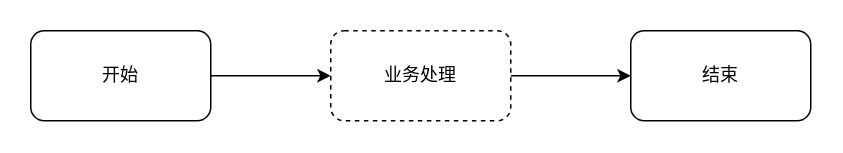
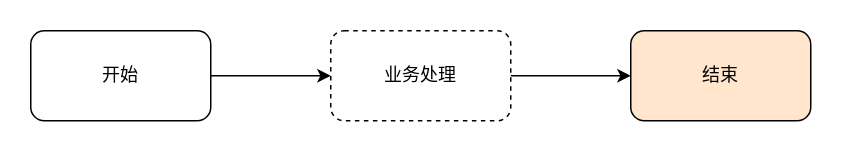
- <mxCell id="6" value="结束" style="whiteSpace=wrap;html=1;rounded=1;" vertex="1" parent="1"><mxGeometry x="420" y="20" width="120" height="60" as="geometry" /></mxCell>
+ <mxCell id="6" value="结束" style="whiteSpace=wrap;html=1;rounded=1;fillColor=#ffe6cc;" vertex="1" parent="1"><mxGeometry x="420" y="20" width="120" height="60" as="geometry" /></mxCell>
